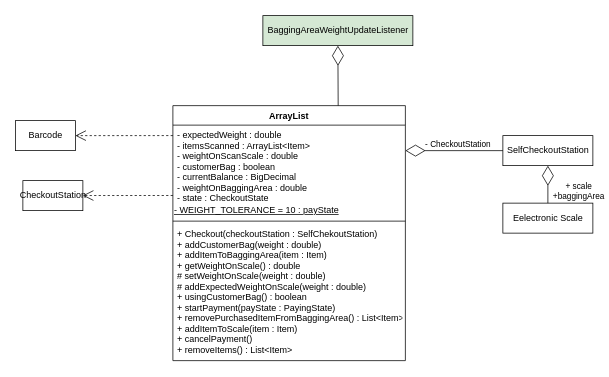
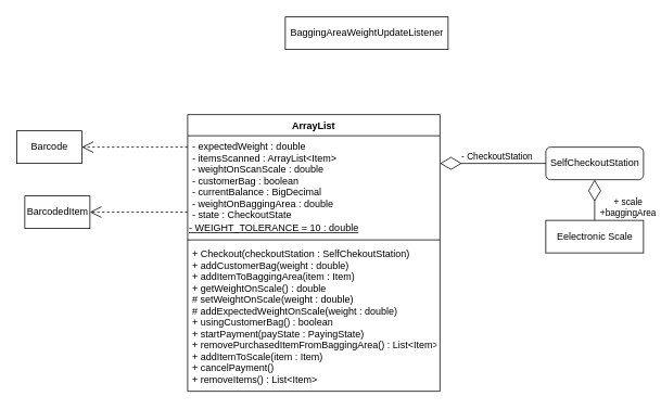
- <mxCell id="17" value="BaggingAreaWeightUpdateListener" style="html=1;fillColor=#d5e8d4;" vertex="1" parent="1"><mxGeometry x="350" y="20" width="200" height="40" as="geometry" /></mxCell>
+ <mxCell id="17" value="BaggingAreaWeightUpdateListener" style="html=1;fillColor=#FFFFFF;" vertex="1" parent="1"><mxGeometry x="350" y="20" width="200" height="40" as="geometry" /></mxCell>
- <mxCell id="18" value="" style="endArrow=diamondThin;endFill=0;endSize=24;html=1;exitX=0.711;exitY=0;exitDx=0;exitDy=0;entryX=0.5;entryY=1;entryDx=0;entryDy=0;exitPerimeter=0;" edge="1" parent="1" source="2" target="17"><mxGeometry width="160" relative="1" as="geometry"><mxPoint x="440" y="60" as="sourcePoint" /><mxPoint x="600" y="60" as="targetPoint" /></mxGeometry></mxCell>
- <mxCell id="11" value="SelfCheckoutStation" style="html=1;fillColor=#FFFFFF;" vertex="1" parent="1"><mxGeometry x="670" y="180" width="120" height="40" as="geometry" /></mxCell>
+ <mxCell id="11" value="SelfCheckoutStation" style="html=1;fillColor=#FFFFFF;rounded=1;" vertex="1" parent="1"><mxGeometry x="670" y="180" width="120" height="40" as="geometry" /></mxCell>
- <mxCell id="8" value="CheckoutStation" style="html=1;fillColor=#FFFFFF;" vertex="1" parent="1"><mxGeometry x="30" y="240" width="80" height="40" as="geometry" /></mxCell>
+ <mxCell id="8" value="BarcodedItem" style="html=1;fillColor=#FFFFFF;" vertex="1" parent="1"><mxGeometry x="30" y="240" width="80" height="40" as="geometry" /></mxCell>
- <mxCell id="4" value="&lt;span&gt;&lt;u&gt;- WEIGHT_TOLERANCE = 10 : payState&lt;/u&gt;&lt;/span&gt;" style="text;html=1;align=left;verticalAlign=middle;resizable=0;points=[];autosize=1;strokeColor=none;" vertex="1" parent="2"><mxGeometry y="130" width="310" height="20" as="geometry" /></mxCell>
+ <mxCell id="4" value="&lt;span&gt;&lt;u&gt;- WEIGHT_TOLERANCE = 10 : double&lt;/u&gt;&lt;/span&gt;" style="text;html=1;align=left;verticalAlign=middle;resizable=0;points=[];autosize=1;strokeColor=none;" vertex="1" parent="2"><mxGeometry y="130" width="310" height="20" as="geometry" /></mxCell>
